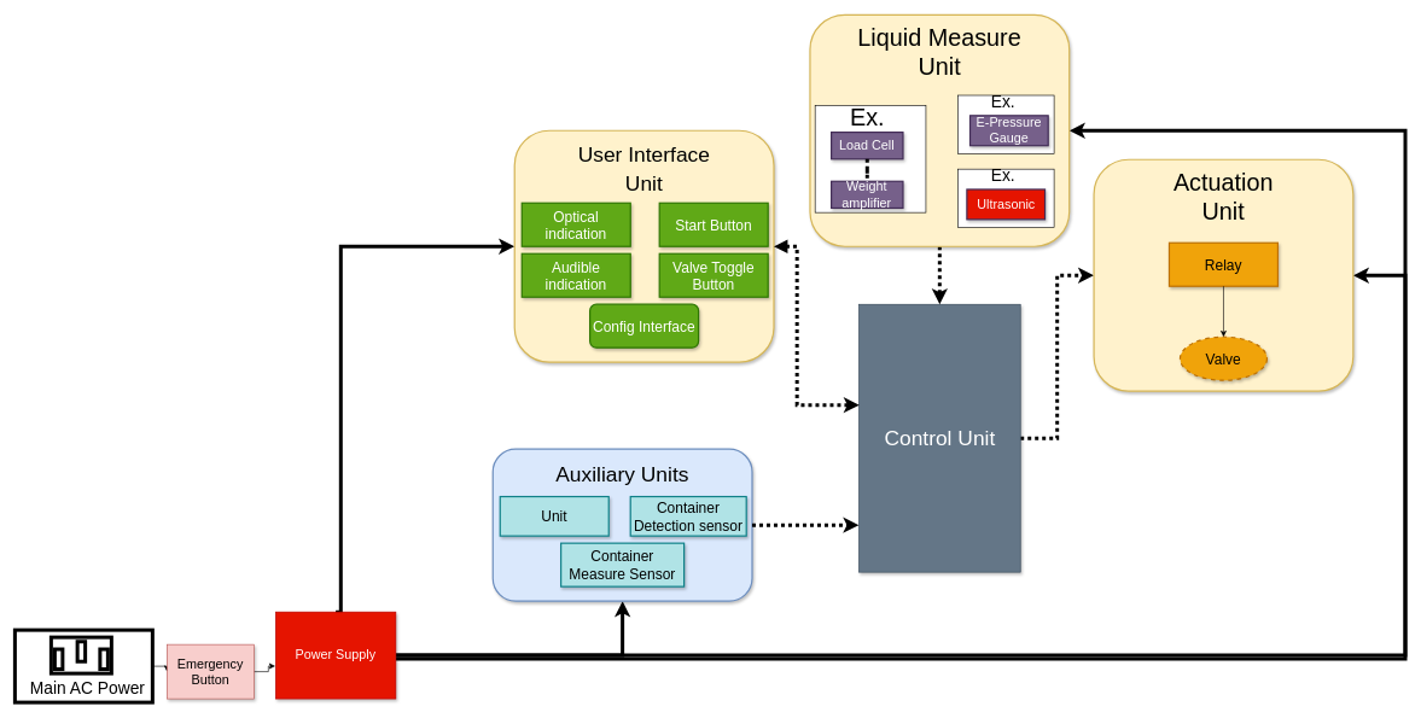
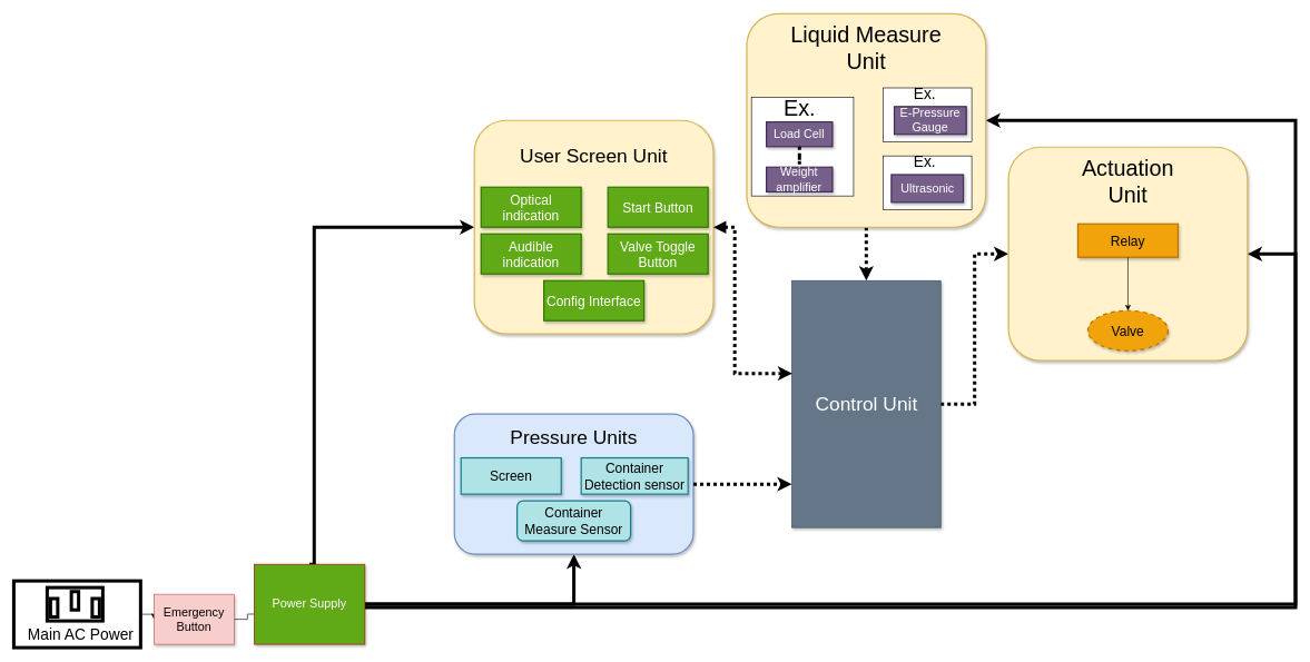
- <mxCell id="31" value="&lt;font style=&quot;font-size: 29px;&quot;&gt;User Interface Unit&lt;/font&gt;" style="text;html=1;strokeColor=none;fillColor=none;align=center;verticalAlign=middle;whiteSpace=wrap;rounded=0;fontSize=33;" parent="29" vertex="1"><mxGeometry x="59.07" y="23.415" width="239.86" height="54.634" as="geometry" /></mxCell>
+ <mxCell id="31" value="&lt;font style=&quot;font-size: 29px;&quot;&gt;User Screen Unit&lt;/font&gt;" style="text;html=1;strokeColor=none;fillColor=none;align=center;verticalAlign=middle;whiteSpace=wrap;rounded=0;fontSize=33;" parent="29" vertex="1"><mxGeometry x="59.07" y="23.415" width="239.86" height="54.634" as="geometry" /></mxCell>
- <mxCell id="23" value="Ultrasonic" style="whiteSpace=wrap;html=1;shadow=1;fontSize=18;fillColor=#e51400;strokeColor=#432D57;strokeWidth=2;fontColor=#ffffff;" parent="21" vertex="1"><mxGeometry x="12.59" y="11.2" width="107.82" height="41.5" as="geometry" /></mxCell>
+ <mxCell id="23" value="Ultrasonic" style="whiteSpace=wrap;html=1;shadow=1;fontSize=18;fillColor=#76608a;strokeColor=#432D57;strokeWidth=2;fontColor=#ffffff;" parent="21" vertex="1"><mxGeometry x="12.59" y="11.2" width="107.82" height="41.5" as="geometry" /></mxCell>
- <mxCell id="45" value="Relay" style="whiteSpace=wrap;html=1;shadow=1;fontSize=20;fillColor=#f0a30a;strokeColor=#BD7000;strokeWidth=2;fontColor=#000000;" parent="42" vertex="1"><mxGeometry x="104" y="115" width="150" height="60" as="geometry" /></mxCell>
+ <mxCell id="45" value="Relay" style="whiteSpace=wrap;html=1;shadow=1;fontSize=20;fillColor=#f0a30a;strokeColor=#BD7000;strokeWidth=2;fontColor=#000000;" parent="42" vertex="1"><mxGeometry x="104" y="115" width="150" height="50" as="geometry" /></mxCell>
- <mxCell id="36" value="Config Interface" style="whiteSpace=wrap;html=1;shadow=1;fontSize=20;fillColor=#60a917;strokeColor=#2D7600;fontColor=#ffffff;strokeWidth=2;rounded=1;" parent="29" vertex="1"><mxGeometry x="104" y="240" width="150" height="60" as="geometry" /></mxCell>
+ <mxCell id="36" value="Config Interface" style="whiteSpace=wrap;html=1;shadow=1;fontSize=20;fillColor=#60a917;strokeColor=#2D7600;fontColor=#ffffff;strokeWidth=2;" parent="29" vertex="1"><mxGeometry x="104" y="240" width="150" height="60" as="geometry" /></mxCell>
- <mxCell id="50" value="&lt;font style=&quot;font-size: 29px;&quot;&gt;Auxiliary Units&lt;/font&gt;" style="text;html=1;strokeColor=none;fillColor=none;align=center;verticalAlign=middle;whiteSpace=wrap;rounded=0;fontSize=33;" parent="48" vertex="1"><mxGeometry x="59.07" y="15.366" width="239.86" height="35.854" as="geometry" /></mxCell>
+ <mxCell id="50" value="&lt;font style=&quot;font-size: 29px;&quot;&gt;Pressure Units&lt;/font&gt;" style="text;html=1;strokeColor=none;fillColor=none;align=center;verticalAlign=middle;whiteSpace=wrap;rounded=0;fontSize=33;" parent="48" vertex="1"><mxGeometry x="59.07" y="15.366" width="239.86" height="35.854" as="geometry" /></mxCell>
- <mxCell id="51" value="Unit" style="whiteSpace=wrap;html=1;shadow=1;fontSize=20;fillColor=#b0e3e6;strokeWidth=2;strokeColor=#0e8088;" parent="48" vertex="1"><mxGeometry x="10" y="65.63" width="150" height="54.37" as="geometry" /></mxCell>
+ <mxCell id="51" value="Screen" style="whiteSpace=wrap;html=1;shadow=1;fontSize=20;fillColor=#b0e3e6;strokeWidth=2;strokeColor=#0e8088;" parent="48" vertex="1"><mxGeometry x="10" y="65.63" width="150" height="54.37" as="geometry" /></mxCell>
- <mxCell id="53" value="Container Measure Sensor" style="whiteSpace=wrap;html=1;shadow=1;fontSize=20;fillColor=#b0e3e6;strokeWidth=2;strokeColor=#0e8088;" parent="48" vertex="1"><mxGeometry x="94" y="130" width="170" height="59.99" as="geometry" /></mxCell>
+ <mxCell id="53" value="Container Measure Sensor" style="whiteSpace=wrap;html=1;shadow=1;fontSize=20;fillColor=#b0e3e6;strokeWidth=2;strokeColor=#0e8088;rounded=1;" parent="48" vertex="1"><mxGeometry x="94" y="130" width="170" height="59.99" as="geometry" /></mxCell>
- <mxCell id="10" value="Power Supply" style="whiteSpace=wrap;html=1;fontSize=18;fillColor=#e51400;strokeColor=#B20000;shadow=1;fontColor=#ffffff;" parent="1" vertex="1"><mxGeometry x="380" y="845" width="166" height="120" as="geometry" /></mxCell>
+ <mxCell id="10" value="Power Supply" style="whiteSpace=wrap;html=1;fontSize=18;fillColor=#60a917;strokeColor=#B20000;shadow=1;fontColor=#ffffff;" parent="1" vertex="1"><mxGeometry x="380" y="845" width="166" height="120" as="geometry" /></mxCell>
- <mxCell id="37" style="edgeStyle=orthogonalEdgeStyle;rounded=0;orthogonalLoop=1;jettySize=auto;html=1;entryX=-0.003;entryY=0.623;entryDx=0;entryDy=0;entryPerimeter=0;fontSize=23;" parent="1" source="38" target="10" edge="1"><mxGeometry relative="1" as="geometry" /></mxCell>
+ <mxCell id="37" style="edgeStyle=orthogonalEdgeStyle;rounded=0;orthogonalLoop=1;jettySize=auto;html=1;entryX=-0.003;entryY=0.623;entryDx=0;entryDy=0;entryPerimeter=0;fontSize=23;endArrow=none;" parent="1" source="38" target="10" edge="1"><mxGeometry relative="1" as="geometry" /></mxCell>
